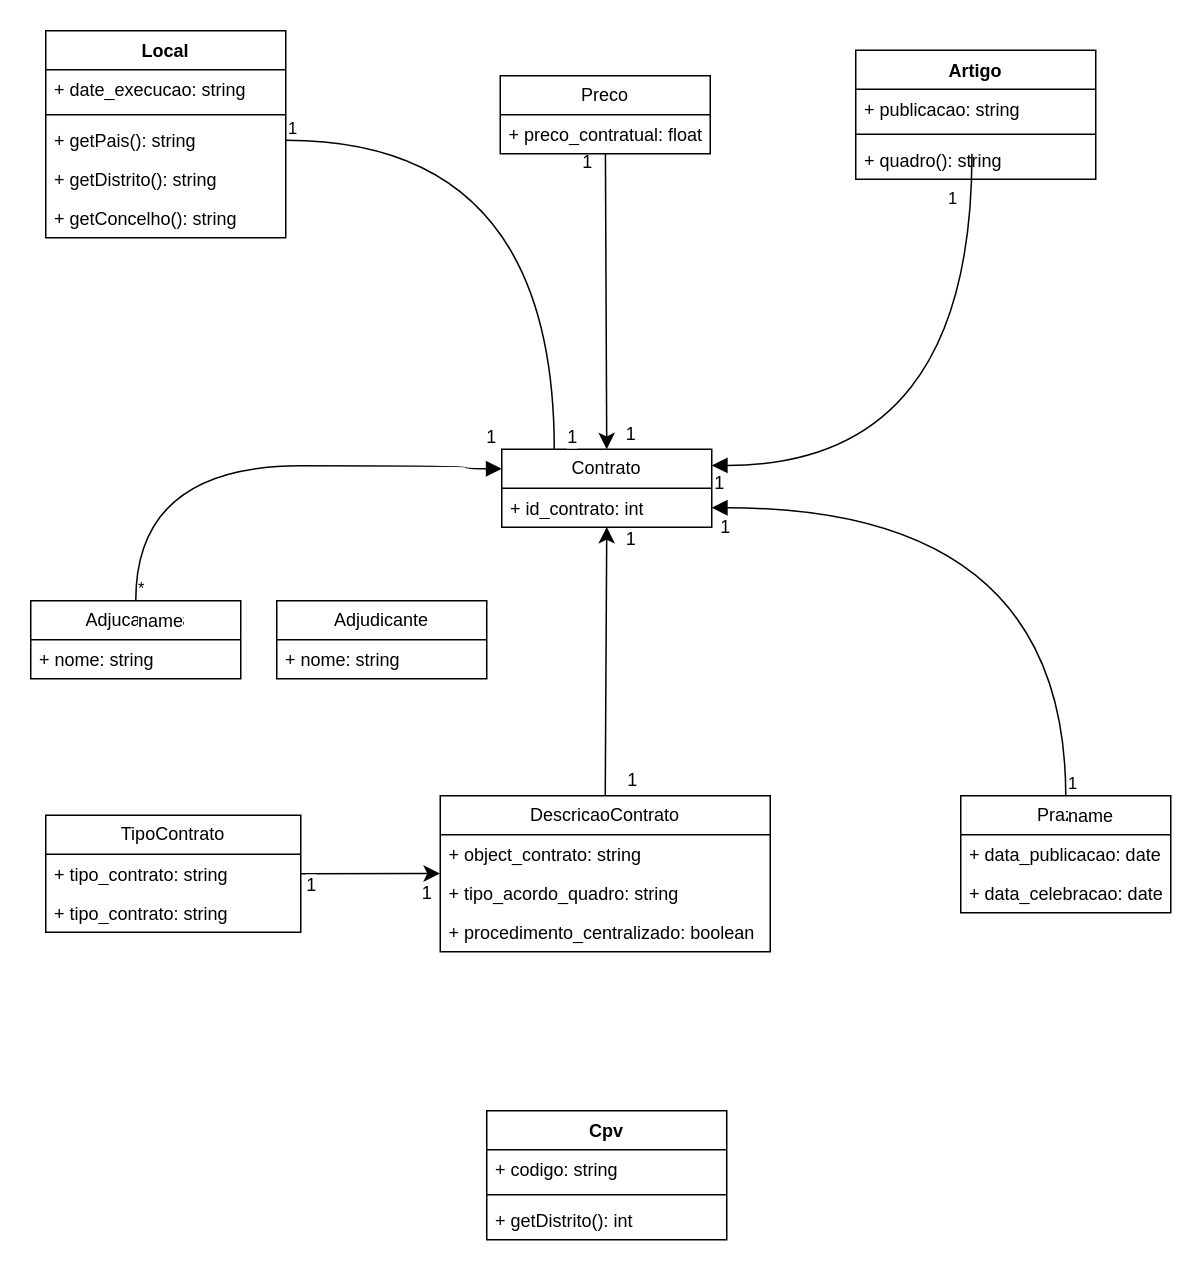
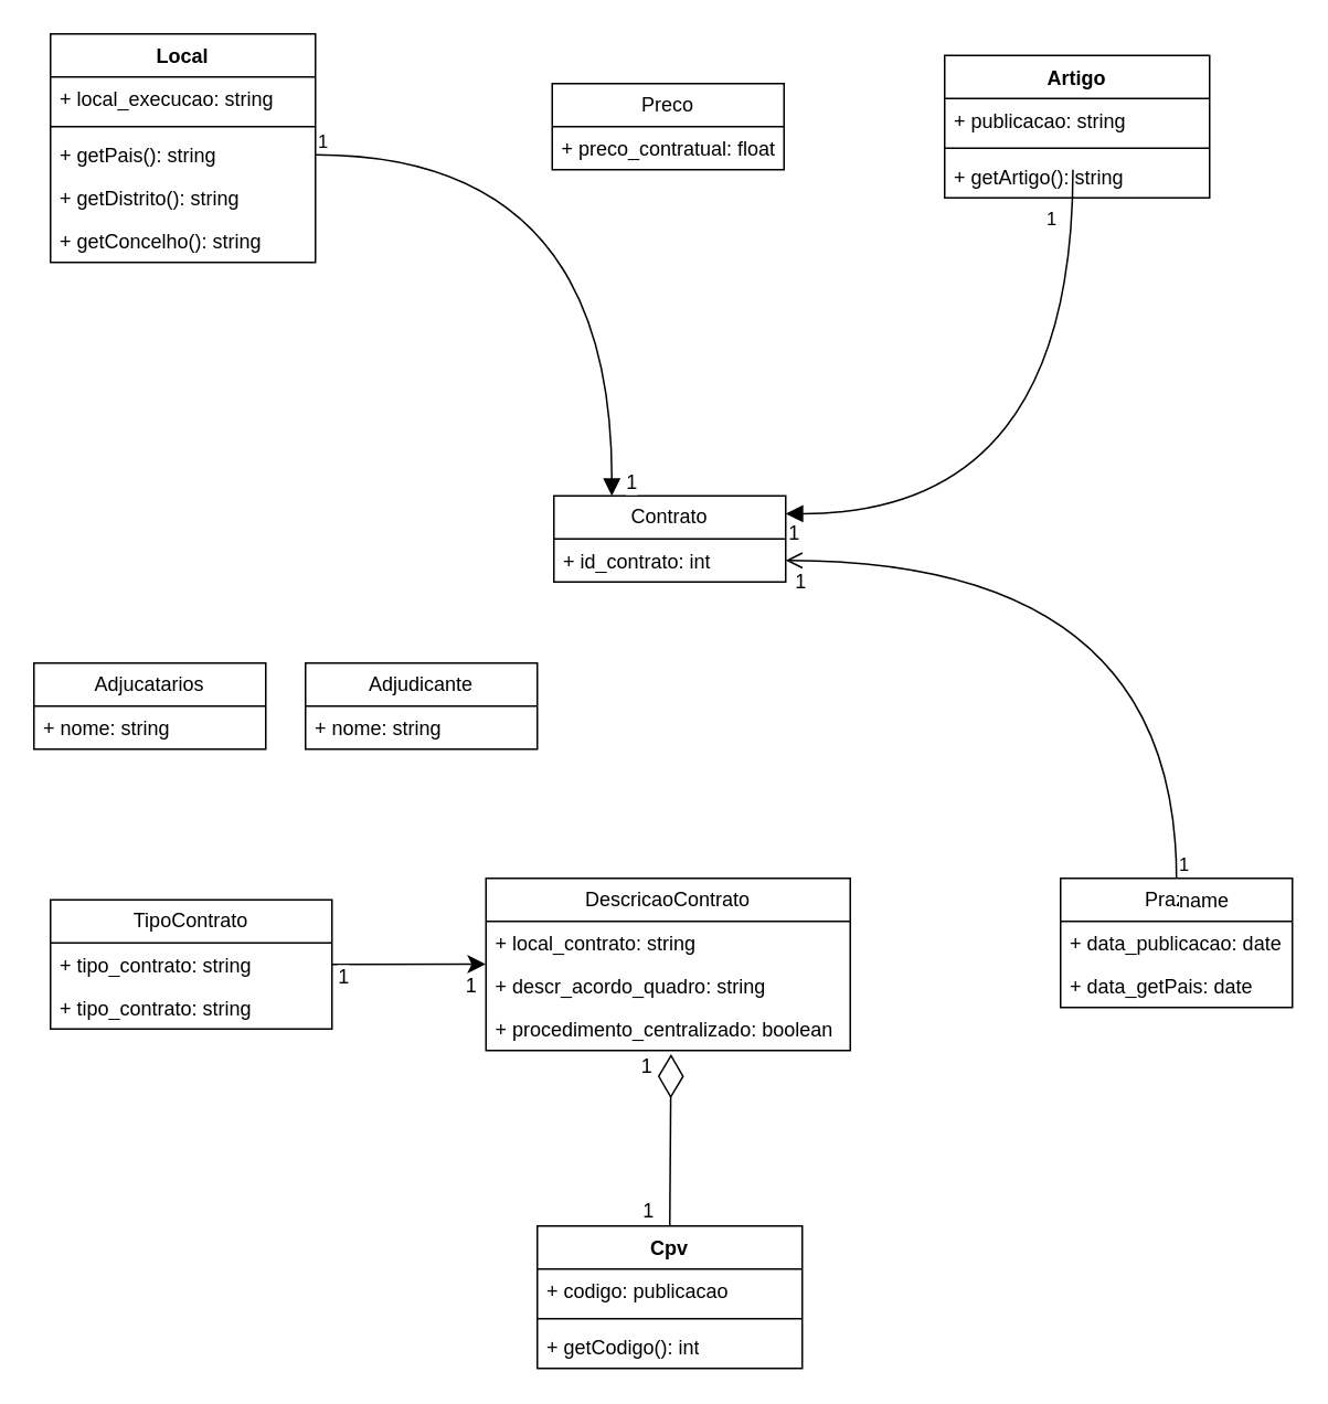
- <mxCell id="37" value="+ date_execucao: string" style="text;strokeColor=none;fillColor=none;align=left;verticalAlign=top;spacingLeft=4;spacingRight=4;overflow=hidden;rotatable=0;points=[[0,0.5],[1,0.5]];portConstraint=eastwest;whiteSpace=wrap;html=1;" vertex="1" parent="36"><mxGeometry y="26" width="160" height="26" as="geometry" /></mxCell>
+ <mxCell id="37" value="+ local_execucao: string" style="text;strokeColor=none;fillColor=none;align=left;verticalAlign=top;spacingLeft=4;spacingRight=4;overflow=hidden;rotatable=0;points=[[0,0.5],[1,0.5]];portConstraint=eastwest;whiteSpace=wrap;html=1;" vertex="1" parent="36"><mxGeometry y="26" width="160" height="26" as="geometry" /></mxCell>
- <mxCell id="32" value="+ quadro(): string" style="text;strokeColor=none;fillColor=none;align=left;verticalAlign=top;spacingLeft=4;spacingRight=4;overflow=hidden;rotatable=0;points=[[0,0.5],[1,0.5]];portConstraint=eastwest;whiteSpace=wrap;html=1;" vertex="1" parent="29"><mxGeometry y="60" width="160" height="26" as="geometry" /></mxCell>
+ <mxCell id="32" value="+ getArtigo(): string" style="text;strokeColor=none;fillColor=none;align=left;verticalAlign=top;spacingLeft=4;spacingRight=4;overflow=hidden;rotatable=0;points=[[0,0.5],[1,0.5]];portConstraint=eastwest;whiteSpace=wrap;html=1;" vertex="1" parent="29"><mxGeometry y="60" width="160" height="26" as="geometry" /></mxCell>
- <mxCell id="4" style="edgeStyle=none;curved=1;rounded=0;orthogonalLoop=1;jettySize=auto;html=1;entryX=0.5;entryY=0;entryDx=0;entryDy=0;fontSize=12;startSize=8;endSize=8;" edge="1" parent="1" source="7" target="2"><mxGeometry relative="1" as="geometry" /></mxCell>
- <mxCell id="5" value="&lt;div&gt;1&lt;/div&gt;" style="edgeLabel;html=1;align=center;verticalAlign=middle;resizable=0;points=[];fontSize=12;" vertex="1" connectable="0" parent="4"><mxGeometry x="0.901" relative="1" as="geometry"><mxPoint x="16" as="offset" /></mxGeometry></mxCell>
- <mxCell id="6" value="1" style="edgeLabel;html=1;align=center;verticalAlign=middle;resizable=0;points=[];fontSize=12;" vertex="1" connectable="0" parent="4"><mxGeometry x="-0.937" relative="1" as="geometry"><mxPoint x="-13" as="offset" /></mxGeometry></mxCell>
- <mxCell id="42" value="" style="endArrow=none;endFill=1;html=1;edgeStyle=orthogonalEdgeStyle;align=left;verticalAlign=top;rounded=0;fontSize=12;startSize=8;endSize=8;curved=1;exitX=1;exitY=0.5;exitDx=0;exitDy=0;entryX=0.25;entryY=0;entryDx=0;entryDy=0;" edge="1" parent="1" source="39" target="2"><mxGeometry x="-1" relative="1" as="geometry"><mxPoint x="170" y="260" as="sourcePoint" /><mxPoint x="330" y="260" as="targetPoint" /></mxGeometry></mxCell>
+ <mxCell id="42" value="" style="endArrow=block;endFill=1;html=1;edgeStyle=orthogonalEdgeStyle;align=left;verticalAlign=top;rounded=0;fontSize=12;startSize=8;endSize=8;curved=1;exitX=1;exitY=0.5;exitDx=0;exitDy=0;entryX=0.25;entryY=0;entryDx=0;entryDy=0;" edge="1" parent="1" source="39" target="2"><mxGeometry x="-1" relative="1" as="geometry"><mxPoint x="170" y="260" as="sourcePoint" /><mxPoint x="330" y="260" as="targetPoint" /></mxGeometry></mxCell>
- <mxCell id="55" value="name" style="endArrow=block;endFill=1;html=1;edgeStyle=orthogonalEdgeStyle;align=left;verticalAlign=top;rounded=0;fontSize=12;startSize=8;endSize=8;curved=1;exitX=0.5;exitY=0;exitDx=0;exitDy=0;entryX=0;entryY=0.25;entryDx=0;entryDy=0;" edge="1" parent="1" source="53" target="2"><mxGeometry x="-1" relative="1" as="geometry"><mxPoint x="130" y="380" as="sourcePoint" /><mxPoint x="330" y="310" as="targetPoint" /><Array as="points"><mxPoint x="90" y="310" /><mxPoint x="310" y="310" /><mxPoint x="310" y="312" /></Array></mxGeometry></mxCell>
- <mxCell id="56" value="*" style="edgeLabel;resizable=0;html=1;align=left;verticalAlign=bottom;" connectable="0" vertex="1" parent="55"><mxGeometry x="-1" relative="1" as="geometry" /></mxCell>
- <mxCell id="57" value="1" style="edgeLabel;html=1;align=center;verticalAlign=middle;resizable=0;points=[];fontSize=12;" vertex="1" connectable="0" parent="55"><mxGeometry x="0.952" relative="1" as="geometry"><mxPoint y="-22" as="offset" /></mxGeometry></mxCell>
- <mxCell id="48" value="name" style="endArrow=block;endFill=1;html=1;edgeStyle=orthogonalEdgeStyle;align=left;verticalAlign=top;rounded=0;fontSize=12;startSize=8;endSize=8;curved=1;exitX=0.5;exitY=0;exitDx=0;exitDy=0;entryX=1;entryY=0.5;entryDx=0;entryDy=0;" edge="1" parent="1" source="45" target="3"><mxGeometry x="-1" relative="1" as="geometry"><mxPoint x="530" y="410" as="sourcePoint" /><mxPoint x="690" y="410" as="targetPoint" /></mxGeometry></mxCell>
+ <mxCell id="48" value="name" style="endArrow=open;endFill=1;html=1;edgeStyle=orthogonalEdgeStyle;align=left;verticalAlign=top;rounded=0;fontSize=12;startSize=8;endSize=8;curved=1;exitX=0.5;exitY=0;exitDx=0;exitDy=0;entryX=1;entryY=0.5;entryDx=0;entryDy=0;" edge="1" parent="1" source="45" target="3"><mxGeometry x="-1" relative="1" as="geometry"><mxPoint x="530" y="410" as="sourcePoint" /><mxPoint x="690" y="410" as="targetPoint" /></mxGeometry></mxCell>
- <mxCell id="13" style="edgeStyle=none;curved=1;rounded=0;orthogonalLoop=1;jettySize=auto;html=1;exitX=0.5;exitY=0;exitDx=0;exitDy=0;entryX=0.5;entryY=0.992;entryDx=0;entryDy=0;entryPerimeter=0;fontSize=12;startSize=8;endSize=8;" edge="1" parent="1" source="9" target="3"><mxGeometry relative="1" as="geometry" /></mxCell>
- <mxCell id="14" value="1" style="edgeLabel;html=1;align=center;verticalAlign=middle;resizable=0;points=[];fontSize=12;" vertex="1" connectable="0" parent="13"><mxGeometry x="-0.878" y="-3" relative="1" as="geometry"><mxPoint x="14" as="offset" /></mxGeometry></mxCell>
- <mxCell id="15" value="1" style="edgeLabel;html=1;align=center;verticalAlign=middle;resizable=0;points=[];fontSize=12;" vertex="1" connectable="0" parent="13"><mxGeometry x="0.907" y="2" relative="1" as="geometry"><mxPoint x="18" as="offset" /></mxGeometry></mxCell>
- <mxCell id="10" value="+ object_contrato: string" style="text;strokeColor=none;fillColor=none;align=left;verticalAlign=top;spacingLeft=4;spacingRight=4;overflow=hidden;rotatable=0;points=[[0,0.5],[1,0.5]];portConstraint=eastwest;whiteSpace=wrap;html=1;" vertex="1" parent="9"><mxGeometry y="26" width="220" height="26" as="geometry" /></mxCell>
+ <mxCell id="10" value="+ local_contrato: string" style="text;strokeColor=none;fillColor=none;align=left;verticalAlign=top;spacingLeft=4;spacingRight=4;overflow=hidden;rotatable=0;points=[[0,0.5],[1,0.5]];portConstraint=eastwest;whiteSpace=wrap;html=1;" vertex="1" parent="9"><mxGeometry y="26" width="220" height="26" as="geometry" /></mxCell>
- <mxCell id="11" value="+ tipo_acordo_quadro: string" style="text;strokeColor=none;fillColor=none;align=left;verticalAlign=top;spacingLeft=4;spacingRight=4;overflow=hidden;rotatable=0;points=[[0,0.5],[1,0.5]];portConstraint=eastwest;whiteSpace=wrap;html=1;" vertex="1" parent="9"><mxGeometry y="52" width="220" height="26" as="geometry" /></mxCell>
+ <mxCell id="11" value="+ descr_acordo_quadro: string" style="text;strokeColor=none;fillColor=none;align=left;verticalAlign=top;spacingLeft=4;spacingRight=4;overflow=hidden;rotatable=0;points=[[0,0.5],[1,0.5]];portConstraint=eastwest;whiteSpace=wrap;html=1;" vertex="1" parent="9"><mxGeometry y="52" width="220" height="26" as="geometry" /></mxCell>
- <mxCell id="47" value="+ data_celebracao: date" style="text;strokeColor=none;fillColor=none;align=left;verticalAlign=top;spacingLeft=4;spacingRight=4;overflow=hidden;rotatable=0;points=[[0,0.5],[1,0.5]];portConstraint=eastwest;whiteSpace=wrap;html=1;" vertex="1" parent="45"><mxGeometry y="52" width="140" height="26" as="geometry" /></mxCell>
+ <mxCell id="47" value="+ data_getPais: date" style="text;strokeColor=none;fillColor=none;align=left;verticalAlign=top;spacingLeft=4;spacingRight=4;overflow=hidden;rotatable=0;points=[[0,0.5],[1,0.5]];portConstraint=eastwest;whiteSpace=wrap;html=1;" vertex="1" parent="45"><mxGeometry y="52" width="140" height="26" as="geometry" /></mxCell>
+ <mxCell id="20" value="" style="endArrow=diamondThin;endFill=0;endSize=24;html=1;rounded=0;fontSize=12;curved=1;exitX=0.5;exitY=0;exitDx=0;exitDy=0;entryX=0.508;entryY=1.081;entryDx=0;entryDy=0;entryPerimeter=0;" edge="1" parent="1" source="16" target="12"><mxGeometry width="160" relative="1" as="geometry"><mxPoint x="350" y="680" as="sourcePoint" /><mxPoint x="510" y="680" as="targetPoint" /></mxGeometry></mxCell>
+ <mxCell id="21" value="1" style="edgeLabel;html=1;align=center;verticalAlign=middle;resizable=0;points=[];fontSize=12;" vertex="1" connectable="0" parent="20"><mxGeometry x="-0.878" relative="1" as="geometry"><mxPoint x="-14" y="-4" as="offset" /></mxGeometry></mxCell>
+ <mxCell id="22" value="&lt;div&gt;1&lt;/div&gt;" style="edgeLabel;html=1;align=center;verticalAlign=middle;resizable=0;points=[];fontSize=12;" vertex="1" connectable="0" parent="20"><mxGeometry x="0.876" y="-1" relative="1" as="geometry"><mxPoint x="-16" as="offset" /></mxGeometry></mxCell>
- <mxCell id="17" value="+ codigo: string" style="text;strokeColor=none;fillColor=none;align=left;verticalAlign=top;spacingLeft=4;spacingRight=4;overflow=hidden;rotatable=0;points=[[0,0.5],[1,0.5]];portConstraint=eastwest;whiteSpace=wrap;html=1;" vertex="1" parent="16"><mxGeometry y="26" width="160" height="26" as="geometry" /></mxCell>
+ <mxCell id="17" value="+ codigo: publicacao" style="text;strokeColor=none;fillColor=none;align=left;verticalAlign=top;spacingLeft=4;spacingRight=4;overflow=hidden;rotatable=0;points=[[0,0.5],[1,0.5]];portConstraint=eastwest;whiteSpace=wrap;html=1;" vertex="1" parent="16"><mxGeometry y="26" width="160" height="26" as="geometry" /></mxCell>
- <mxCell id="19" value="+ getDistrito(): int" style="text;strokeColor=none;fillColor=none;align=left;verticalAlign=top;spacingLeft=4;spacingRight=4;overflow=hidden;rotatable=0;points=[[0,0.5],[1,0.5]];portConstraint=eastwest;whiteSpace=wrap;html=1;" vertex="1" parent="16"><mxGeometry y="60" width="160" height="26" as="geometry" /></mxCell>
+ <mxCell id="19" value="+ getCodigo(): int" style="text;strokeColor=none;fillColor=none;align=left;verticalAlign=top;spacingLeft=4;spacingRight=4;overflow=hidden;rotatable=0;points=[[0,0.5],[1,0.5]];portConstraint=eastwest;whiteSpace=wrap;html=1;" vertex="1" parent="16"><mxGeometry y="60" width="160" height="26" as="geometry" /></mxCell>
